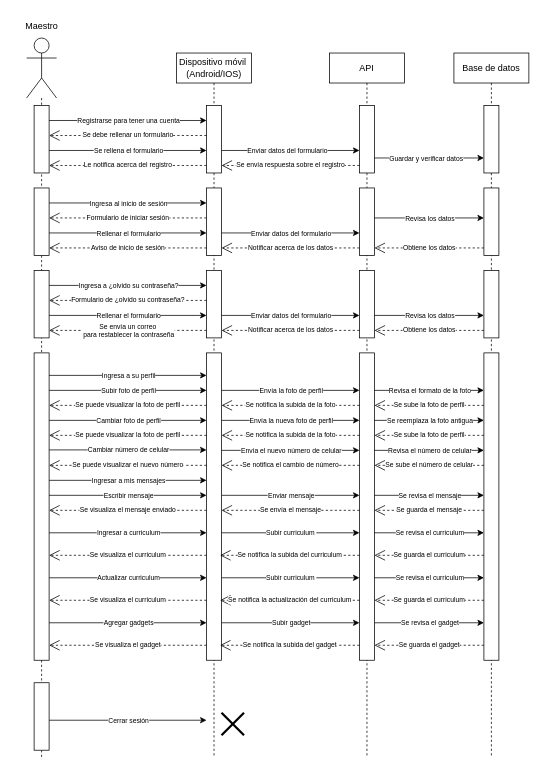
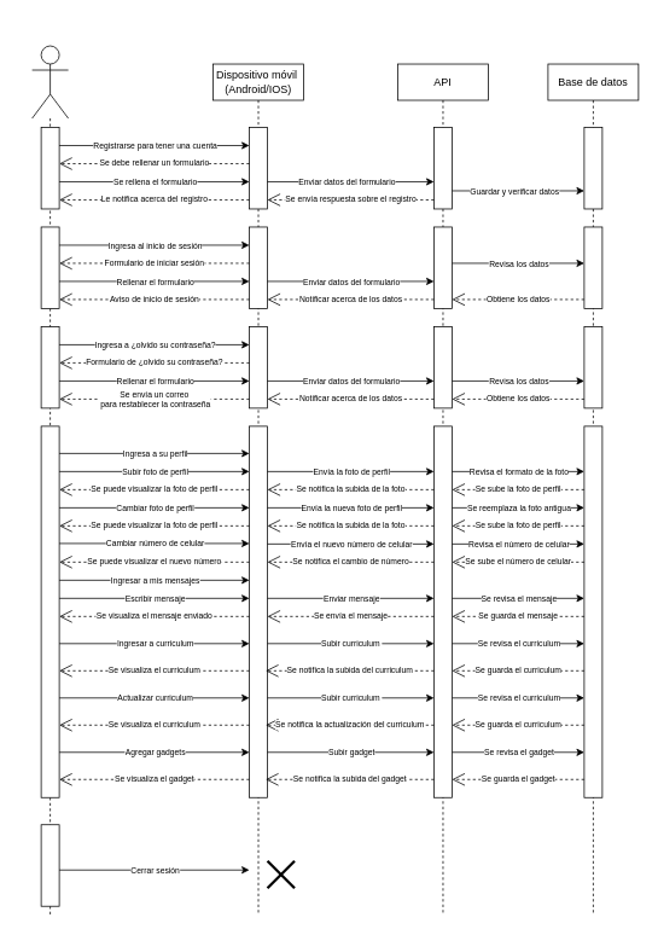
- <mxCell id="8" value="Maestro" style="text;html=1;align=center;verticalAlign=middle;resizable=0;points=[];autosize=1;strokeColor=none;fillColor=none;" vertex="1" parent="1"><mxGeometry x="20" y="20" width="70" height="30" as="geometry" /></mxCell>
